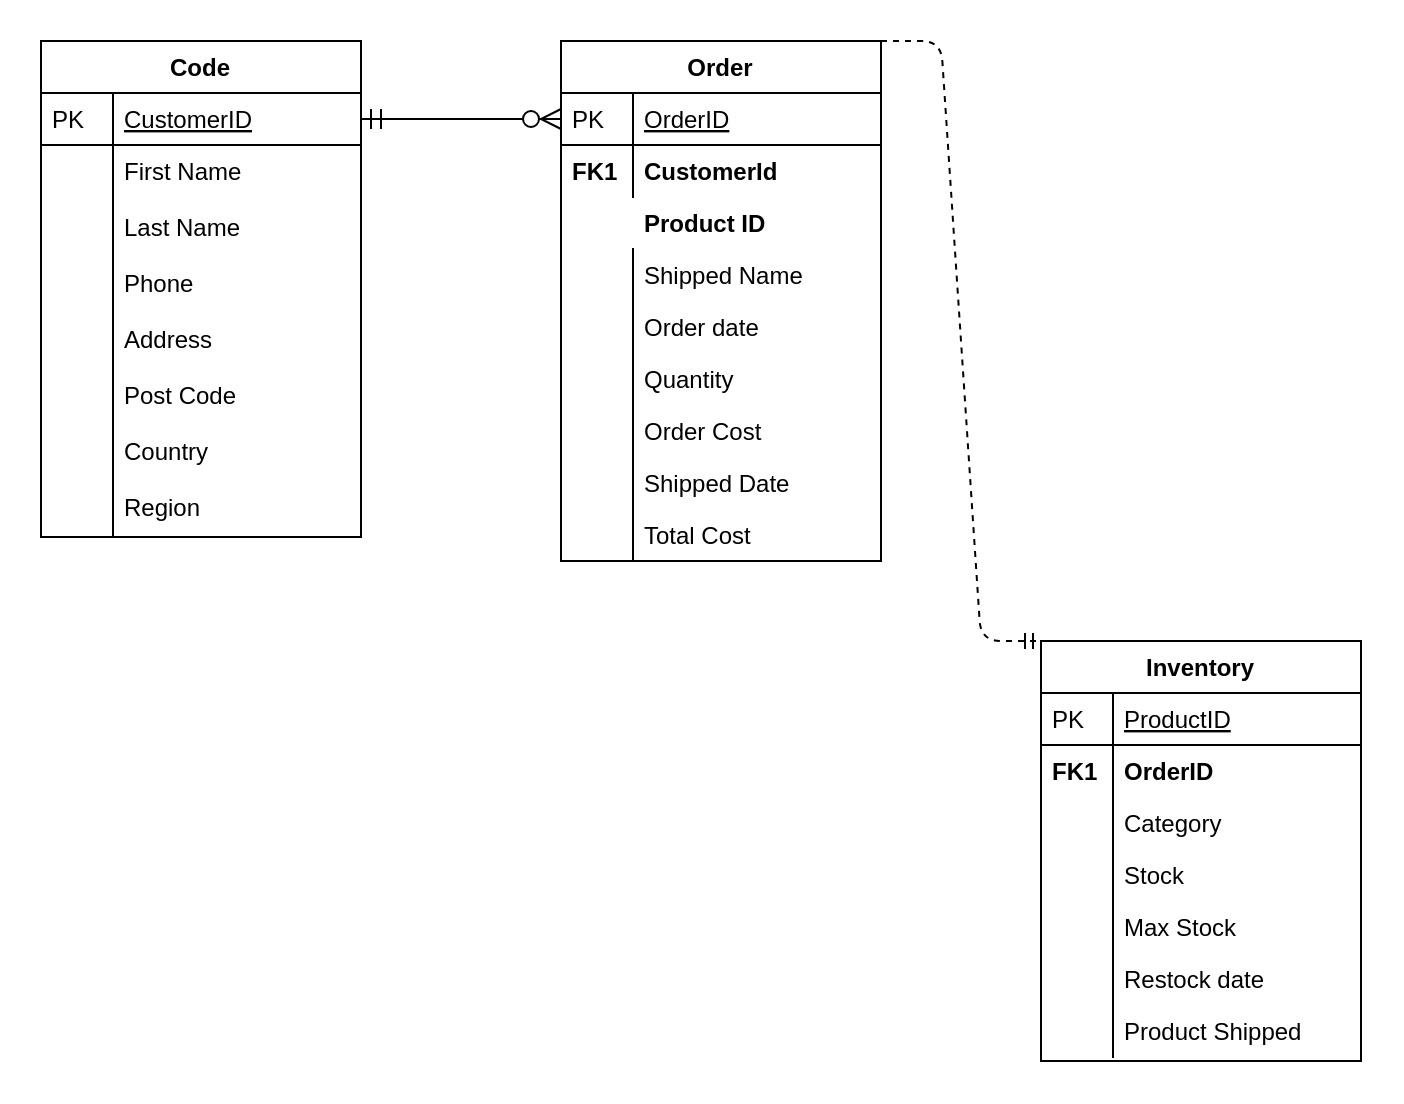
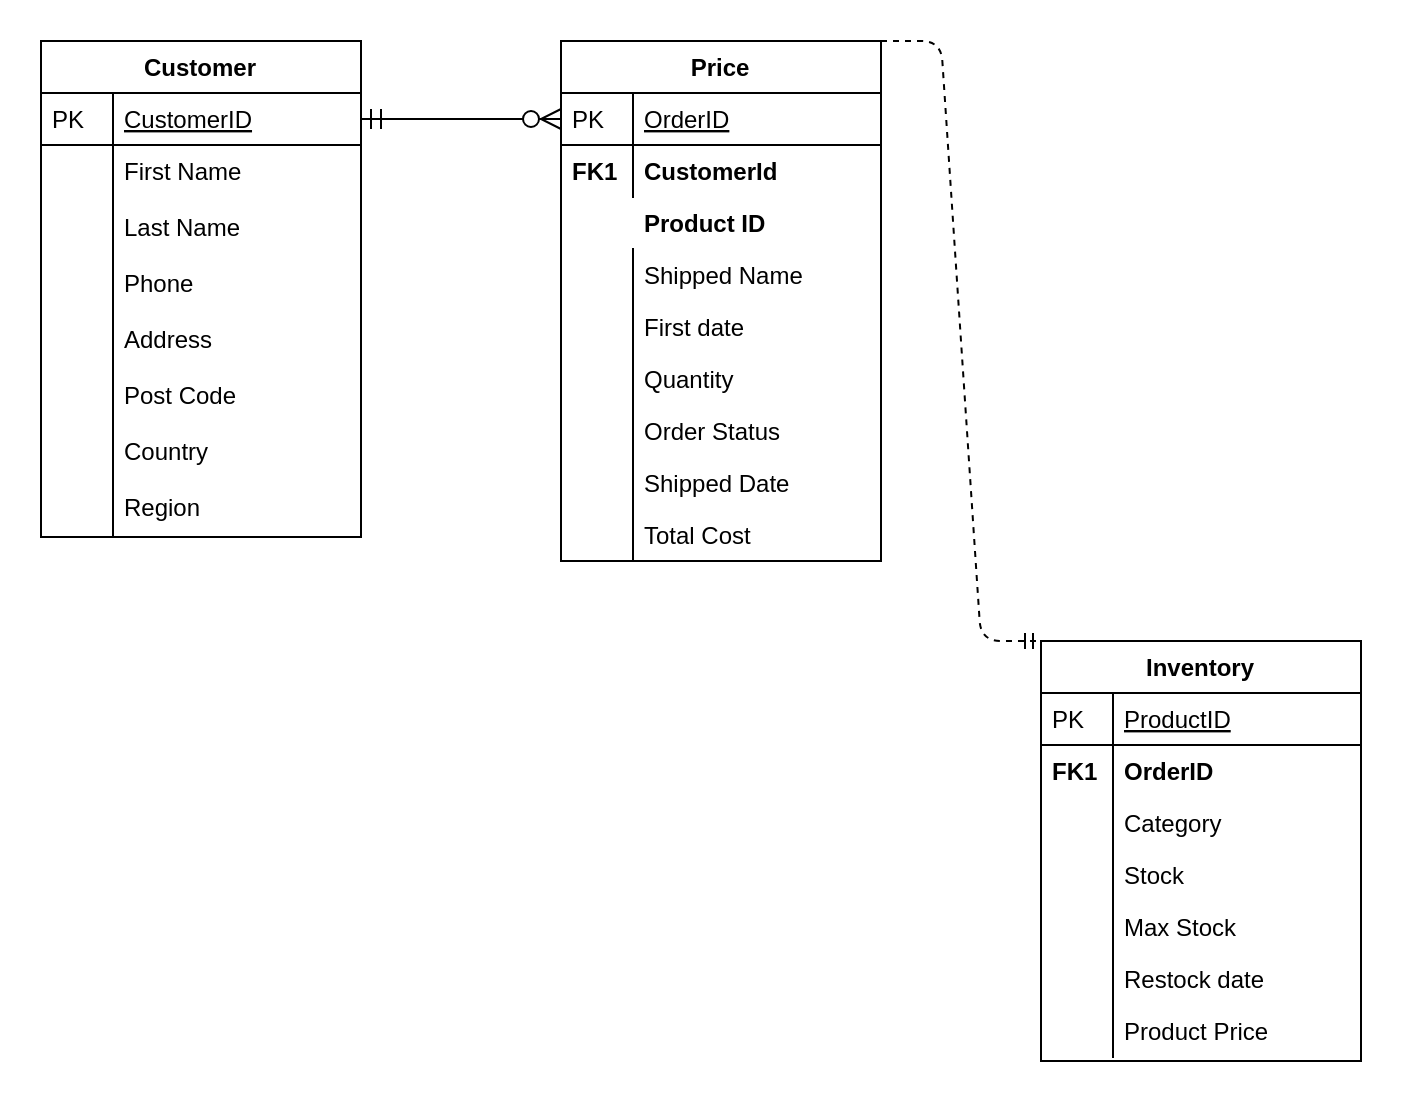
- <mxCell id="3" value="Code" style="swimlane;fontStyle=1;childLayout=stackLayout;horizontal=1;startSize=26;horizontalStack=0;resizeParent=1;resizeLast=0;collapsible=1;marginBottom=0;rounded=0;shadow=0;strokeWidth=1;" vertex="1" parent="1"><mxGeometry x="20" y="20" width="160" height="248" as="geometry"><mxRectangle x="20" y="80" width="160" height="26" as="alternateBounds" /></mxGeometry></mxCell>
+ <mxCell id="3" value="Customer" style="swimlane;fontStyle=1;childLayout=stackLayout;horizontal=1;startSize=26;horizontalStack=0;resizeParent=1;resizeLast=0;collapsible=1;marginBottom=0;rounded=0;shadow=0;strokeWidth=1;" vertex="1" parent="1"><mxGeometry x="20" y="20" width="160" height="248" as="geometry"><mxRectangle x="20" y="80" width="160" height="26" as="alternateBounds" /></mxGeometry></mxCell>
- <mxCell id="21" value="Order" style="swimlane;fontStyle=1;childLayout=stackLayout;horizontal=1;startSize=26;horizontalStack=0;resizeParent=1;resizeLast=0;collapsible=1;marginBottom=0;rounded=0;shadow=0;strokeWidth=1;" vertex="1" parent="1"><mxGeometry x="280" y="20" width="160" height="260" as="geometry"><mxRectangle x="260" y="80" width="160" height="26" as="alternateBounds" /></mxGeometry></mxCell>
+ <mxCell id="21" value="Price" style="swimlane;fontStyle=1;childLayout=stackLayout;horizontal=1;startSize=26;horizontalStack=0;resizeParent=1;resizeLast=0;collapsible=1;marginBottom=0;rounded=0;shadow=0;strokeWidth=1;" vertex="1" parent="1"><mxGeometry x="280" y="20" width="160" height="260" as="geometry"><mxRectangle x="260" y="80" width="160" height="26" as="alternateBounds" /></mxGeometry></mxCell>
- <mxCell id="29" value="Order date" style="shape=partialRectangle;top=0;left=0;right=0;bottom=0;align=left;verticalAlign=top;fillColor=none;spacingLeft=40;spacingRight=4;overflow=hidden;rotatable=0;points=[[0,0.5],[1,0.5]];portConstraint=eastwest;dropTarget=0;rounded=0;shadow=0;strokeWidth=1;" vertex="1" parent="21"><mxGeometry y="130" width="160" height="26" as="geometry" /></mxCell>
+ <mxCell id="29" value="First date" style="shape=partialRectangle;top=0;left=0;right=0;bottom=0;align=left;verticalAlign=top;fillColor=none;spacingLeft=40;spacingRight=4;overflow=hidden;rotatable=0;points=[[0,0.5],[1,0.5]];portConstraint=eastwest;dropTarget=0;rounded=0;shadow=0;strokeWidth=1;" vertex="1" parent="21"><mxGeometry y="130" width="160" height="26" as="geometry" /></mxCell>
- <mxCell id="33" value="Order Cost" style="shape=partialRectangle;top=0;left=0;right=0;bottom=0;align=left;verticalAlign=top;fillColor=none;spacingLeft=40;spacingRight=4;overflow=hidden;rotatable=0;points=[[0,0.5],[1,0.5]];portConstraint=eastwest;dropTarget=0;rounded=0;shadow=0;strokeWidth=1;" vertex="1" parent="21"><mxGeometry y="182" width="160" height="26" as="geometry" /></mxCell>
+ <mxCell id="33" value="Order Status" style="shape=partialRectangle;top=0;left=0;right=0;bottom=0;align=left;verticalAlign=top;fillColor=none;spacingLeft=40;spacingRight=4;overflow=hidden;rotatable=0;points=[[0,0.5],[1,0.5]];portConstraint=eastwest;dropTarget=0;rounded=0;shadow=0;strokeWidth=1;" vertex="1" parent="21"><mxGeometry y="182" width="160" height="26" as="geometry" /></mxCell>
- <mxCell id="52" value="Product Shipped" style="shape=partialRectangle;top=0;left=0;right=0;bottom=0;align=left;verticalAlign=top;fillColor=none;spacingLeft=40;spacingRight=4;overflow=hidden;rotatable=0;points=[[0,0.5],[1,0.5]];portConstraint=eastwest;dropTarget=0;rounded=0;shadow=0;strokeWidth=1;" vertex="1" parent="39"><mxGeometry y="182" width="160" height="26" as="geometry" /></mxCell>
+ <mxCell id="52" value="Product Price" style="shape=partialRectangle;top=0;left=0;right=0;bottom=0;align=left;verticalAlign=top;fillColor=none;spacingLeft=40;spacingRight=4;overflow=hidden;rotatable=0;points=[[0,0.5],[1,0.5]];portConstraint=eastwest;dropTarget=0;rounded=0;shadow=0;strokeWidth=1;" vertex="1" parent="39"><mxGeometry y="182" width="160" height="26" as="geometry" /></mxCell>
